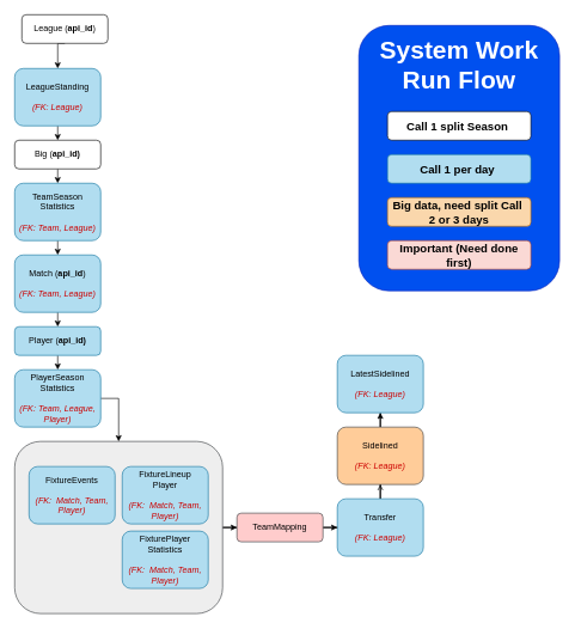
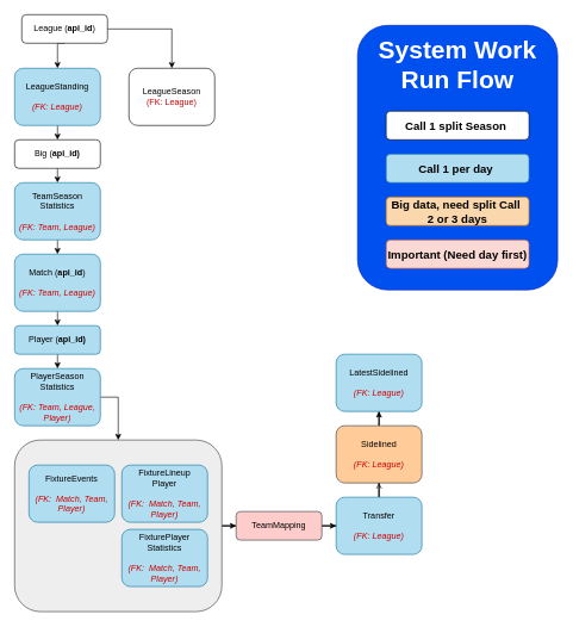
+ <mxCell id="5" value="" style="edgeStyle=orthogonalEdgeStyle;rounded=0;orthogonalLoop=1;jettySize=auto;html=1;" edge="1" parent="1" source="6" target="7"><mxGeometry relative="1" as="geometry" /></mxCell>
+ <mxCell id="7" value="LeagueSeason&lt;br&gt;&lt;font color=&quot;#cc0000&quot;&gt;(FK: League)&lt;/font&gt;" style="rounded=1;whiteSpace=wrap;html=1;fontSize=12;glass=0;strokeWidth=1;shadow=0;" vertex="1" parent="1"><mxGeometry x="180" y="95" width="120" height="80" as="geometry" /></mxCell>
- <mxCell id="34" value="&lt;span style=&quot;font-size: 16px;&quot;&gt;&lt;b&gt;Important (Need done first)&lt;/b&gt;&lt;/span&gt;" style="rounded=1;whiteSpace=wrap;html=1;fontSize=12;glass=0;strokeWidth=1;shadow=0;fillColor=#fad9d5;strokeColor=#ae4132;" vertex="1" parent="1"><mxGeometry x="540" y="335" width="200" height="40" as="geometry" /></mxCell>
+ <mxCell id="34" value="&lt;span style=&quot;font-size: 16px;&quot;&gt;&lt;b&gt;Important (Need day first)&lt;/b&gt;&lt;/span&gt;" style="rounded=1;whiteSpace=wrap;html=1;fontSize=12;glass=0;strokeWidth=1;shadow=0;fillColor=#fad9d5;strokeColor=#ae4132;" vertex="1" parent="1"><mxGeometry x="540" y="335" width="200" height="40" as="geometry" /></mxCell>
